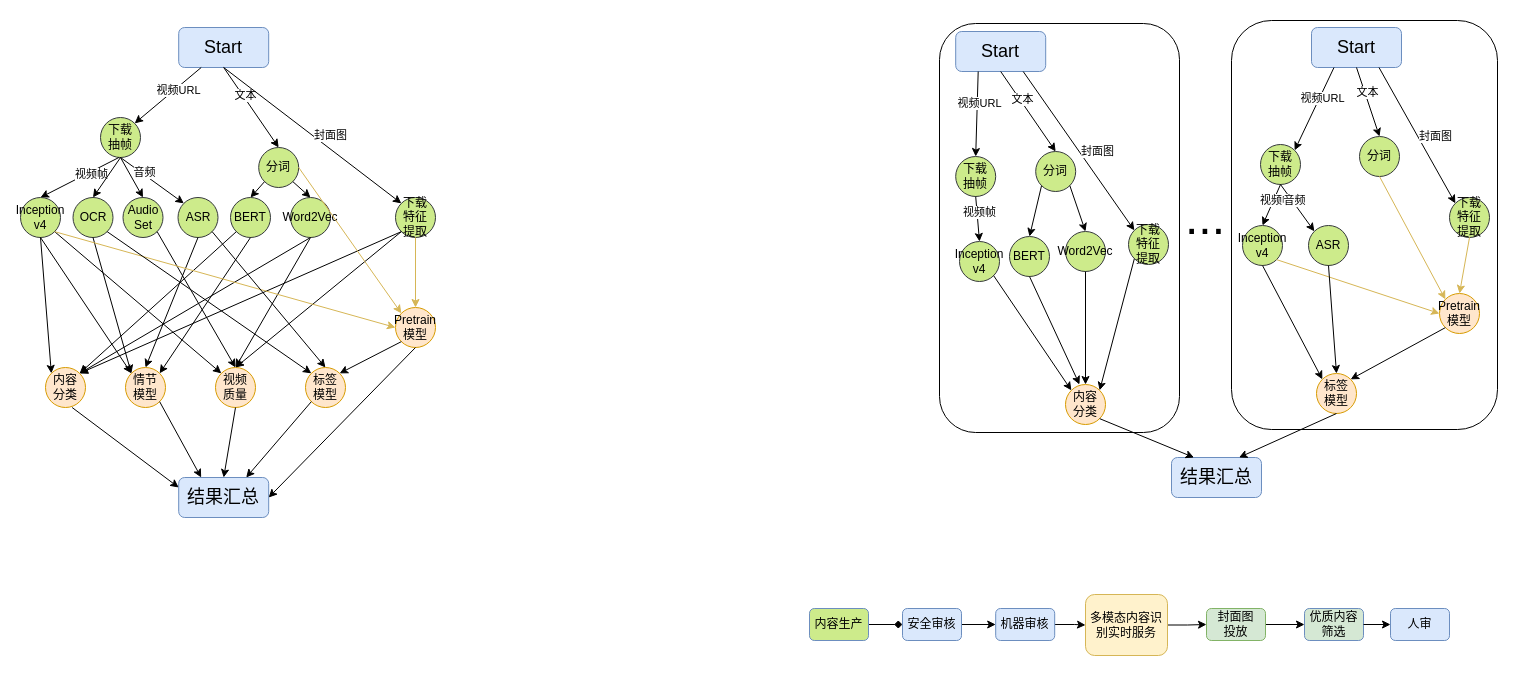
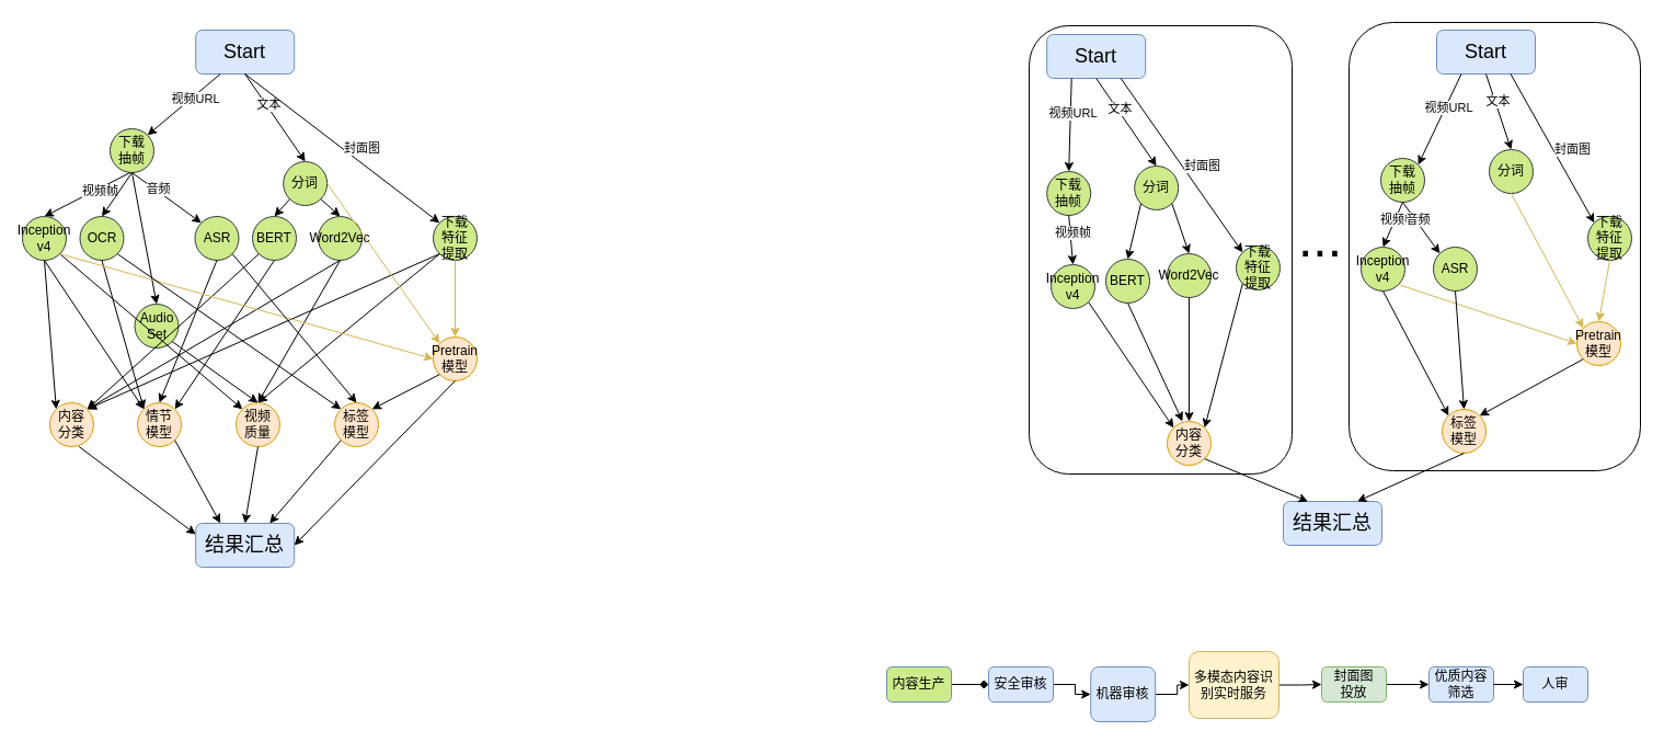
- <mxCell id="16" value="Audio&lt;br&gt;Set" style="ellipse;whiteSpace=wrap;html=1;aspect=fixed;fillColor=#cdeb8b;strokeColor=#36393d;" parent="1" vertex="1"><mxGeometry x="122.5" y="197" width="40" height="40" as="geometry" /></mxCell>
+ <mxCell id="16" value="Audio&lt;br&gt;Set" style="ellipse;whiteSpace=wrap;html=1;aspect=fixed;fillColor=#cdeb8b;strokeColor=#36393d;" parent="1" vertex="1"><mxGeometry x="122.5" y="277" width="40" height="40" as="geometry" /></mxCell>
- <mxCell id="112" value="机器审核" style="rounded=1;whiteSpace=wrap;html=1;fillColor=#dae8fc;strokeColor=#6c8ebf;" vertex="1" parent="1"><mxGeometry x="995.19" y="608" width="59" height="32" as="geometry" /></mxCell>
+ <mxCell id="112" value="机器审核" style="rounded=1;whiteSpace=wrap;html=1;fillColor=#dae8fc;strokeColor=#6c8ebf;" vertex="1" parent="1"><mxGeometry x="995.19" y="608" width="59" height="50" as="geometry" /></mxCell>
- <mxCell id="117" value="优质内容筛选" style="rounded=1;whiteSpace=wrap;html=1;fillColor=#d5e8d4;strokeColor=#6c8ebf;" vertex="1" parent="1"><mxGeometry x="1304" y="608" width="59" height="32" as="geometry" /></mxCell>
+ <mxCell id="117" value="优质内容筛选" style="rounded=1;whiteSpace=wrap;html=1;fillColor=#dae8fc;strokeColor=#6c8ebf;" vertex="1" parent="1"><mxGeometry x="1304" y="608" width="59" height="32" as="geometry" /></mxCell>
